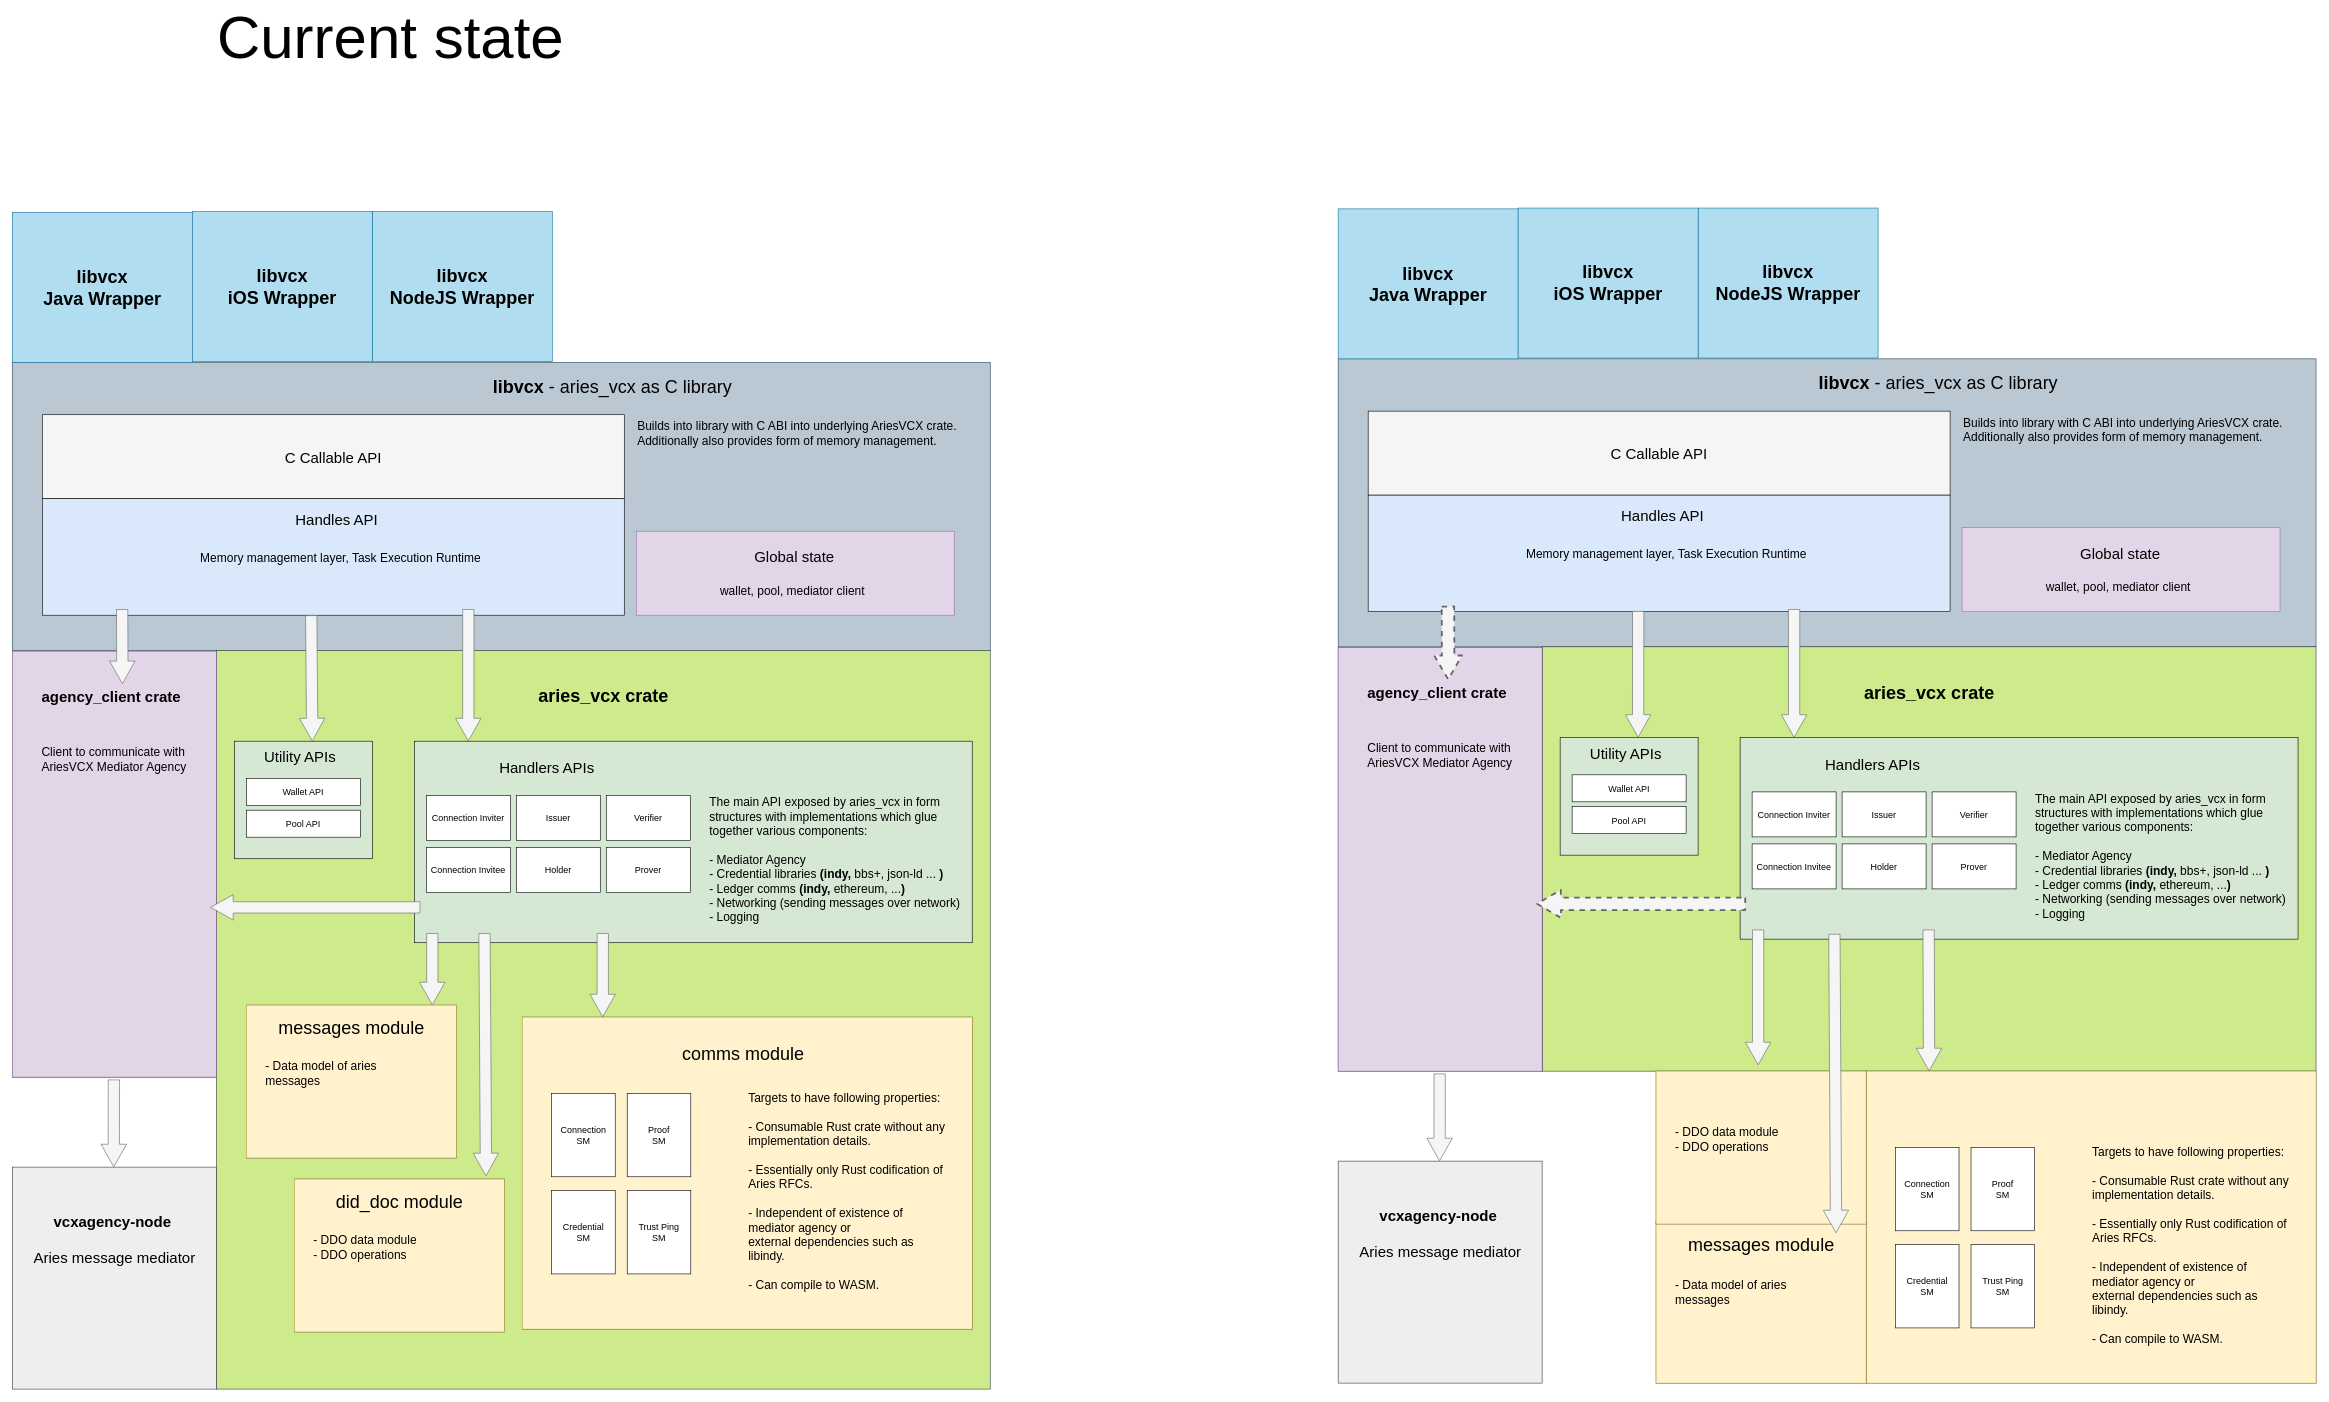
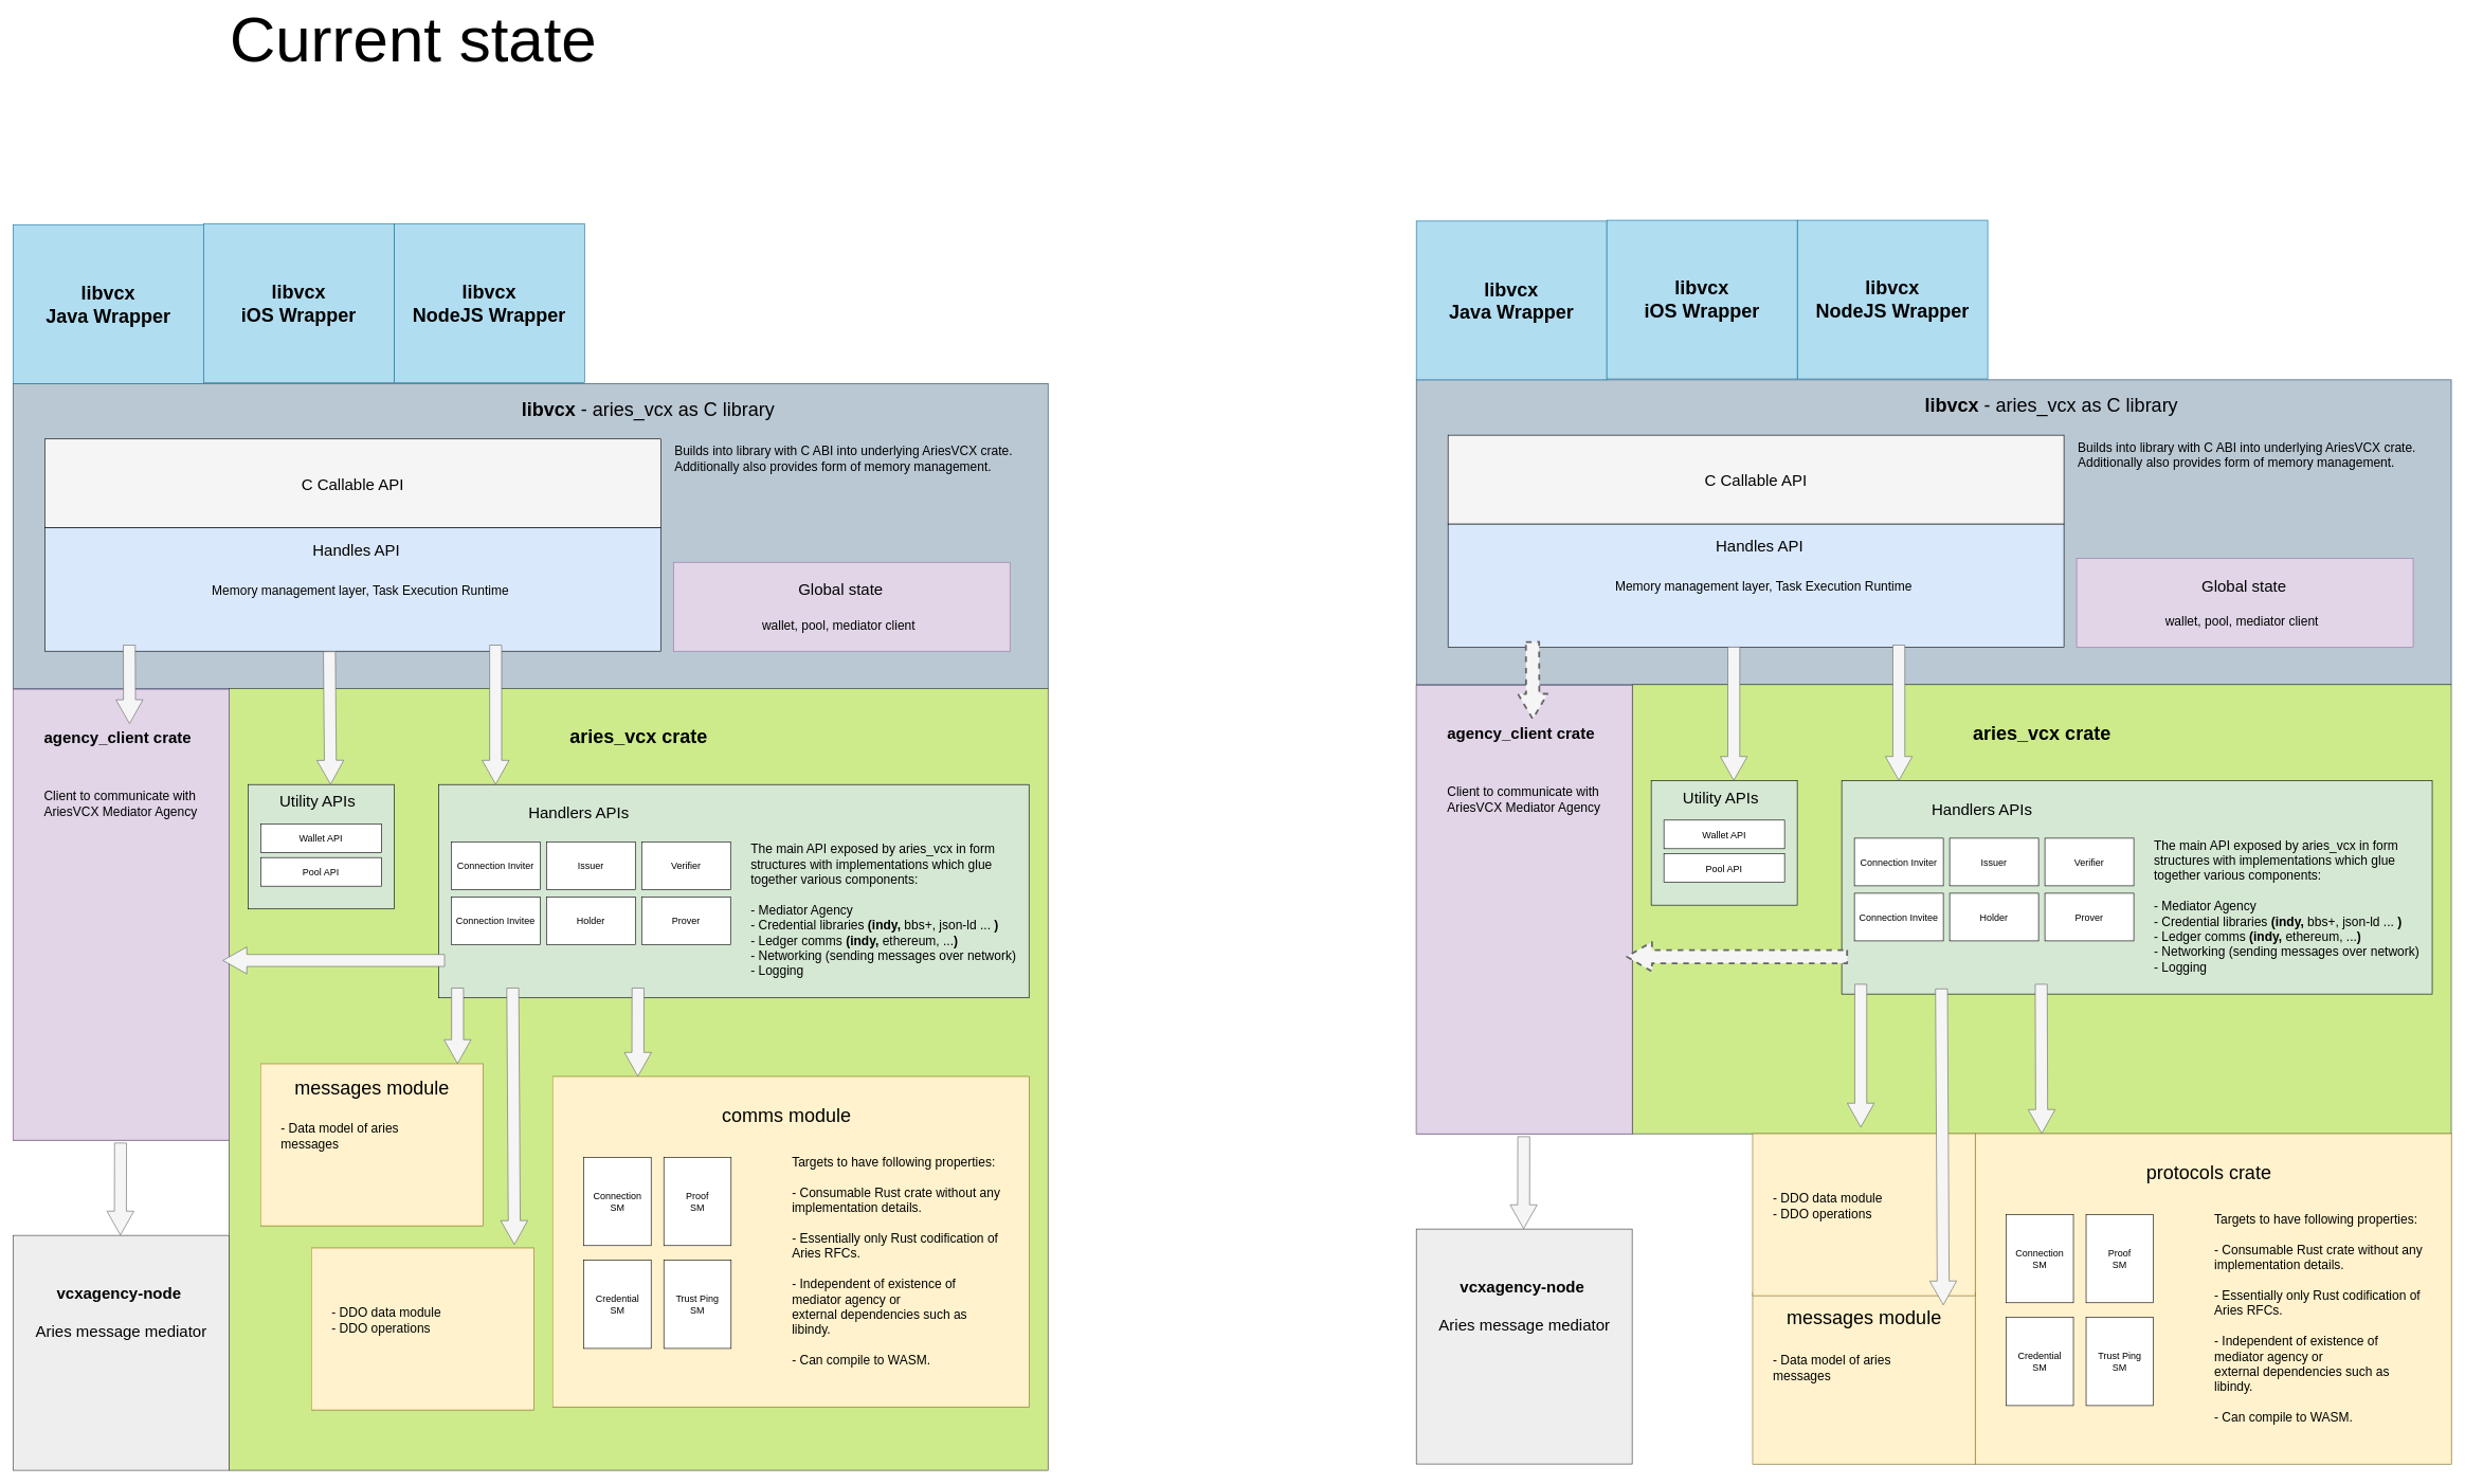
+ <mxCell id="82" value="&lt;font size=&quot;1&quot;&gt;&lt;span style=&quot;font-size: 30px&quot;&gt;protocols crate&lt;/span&gt;&lt;/font&gt;" style="text;html=1;align=center;verticalAlign=middle;resizable=0;points=[];autosize=1;" vertex="1" parent="80"><mxGeometry x="262.747" y="46.27" width="210" height="30" as="geometry" /></mxCell>
- <mxCell id="53" value="&lt;font size=&quot;1&quot;&gt;&lt;span style=&quot;font-size: 30px&quot;&gt;did_doc module&lt;/span&gt;&lt;/font&gt;" style="text;html=1;align=center;verticalAlign=middle;resizable=0;points=[];autosize=1;" vertex="1" parent="51"><mxGeometry x="60.0" y="22.663" width="230" height="30" as="geometry" /></mxCell>
